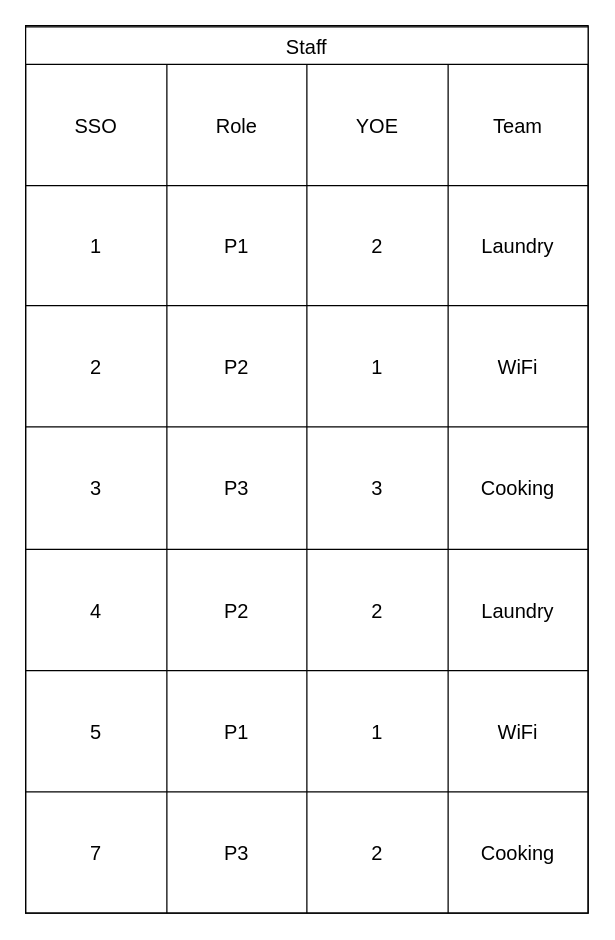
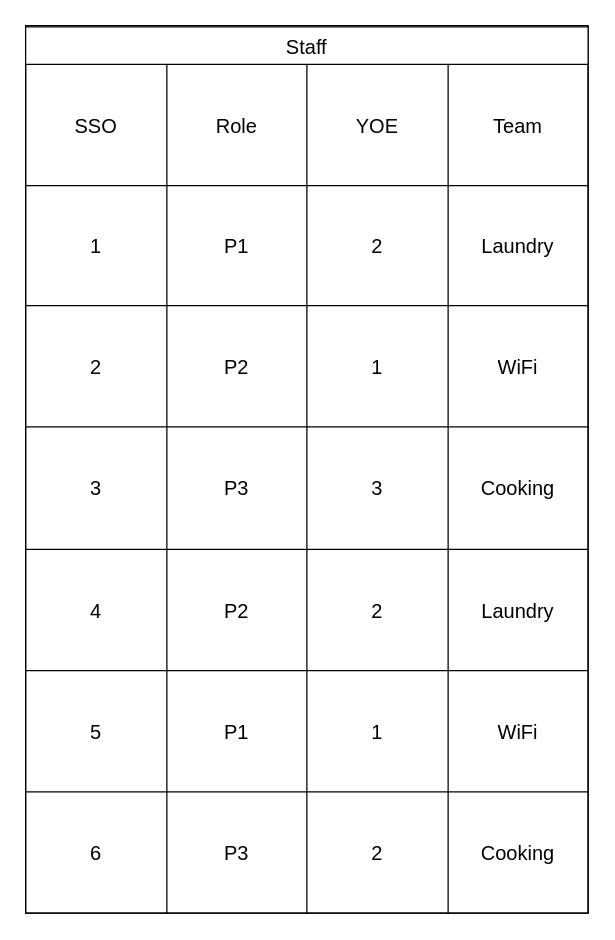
- <mxCell id="36" value="7" style="shape=partialRectangle;html=1;whiteSpace=wrap;connectable=0;strokeColor=inherit;overflow=hidden;fillColor=none;top=0;left=0;bottom=0;right=0;pointerEvents=1;fontSize=16;" vertex="1" parent="35"><mxGeometry width="113" height="97" as="geometry"><mxRectangle width="113" height="97" as="alternateBounds" /></mxGeometry></mxCell>
+ <mxCell id="36" value="6" style="shape=partialRectangle;html=1;whiteSpace=wrap;connectable=0;strokeColor=inherit;overflow=hidden;fillColor=none;top=0;left=0;bottom=0;right=0;pointerEvents=1;fontSize=16;" vertex="1" parent="35"><mxGeometry width="113" height="97" as="geometry"><mxRectangle width="113" height="97" as="alternateBounds" /></mxGeometry></mxCell>
